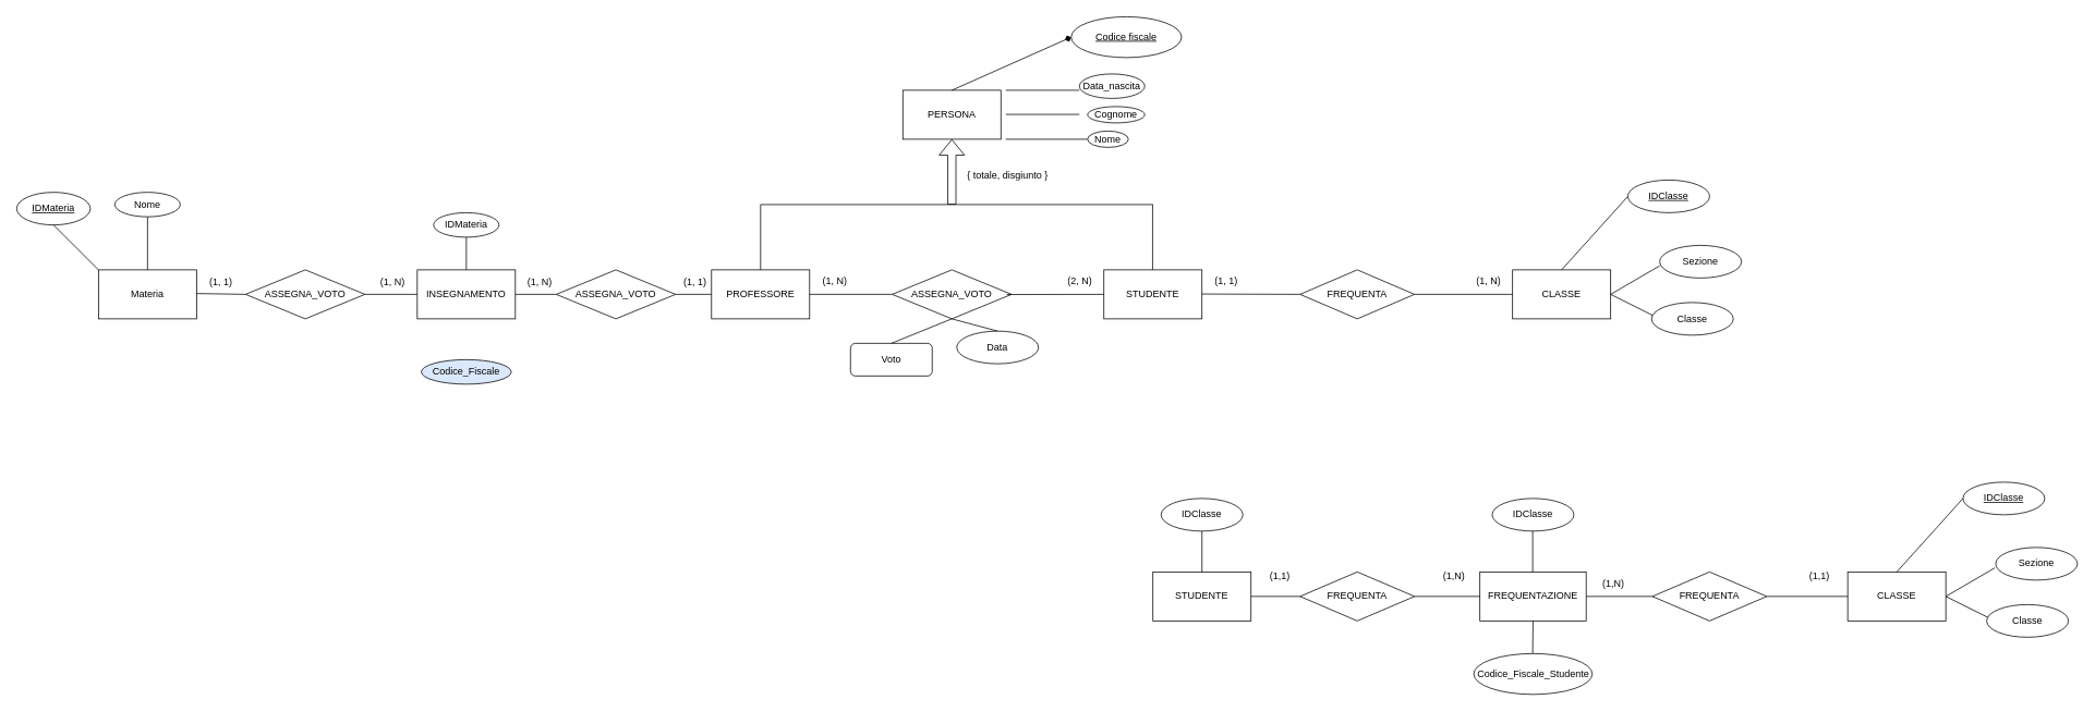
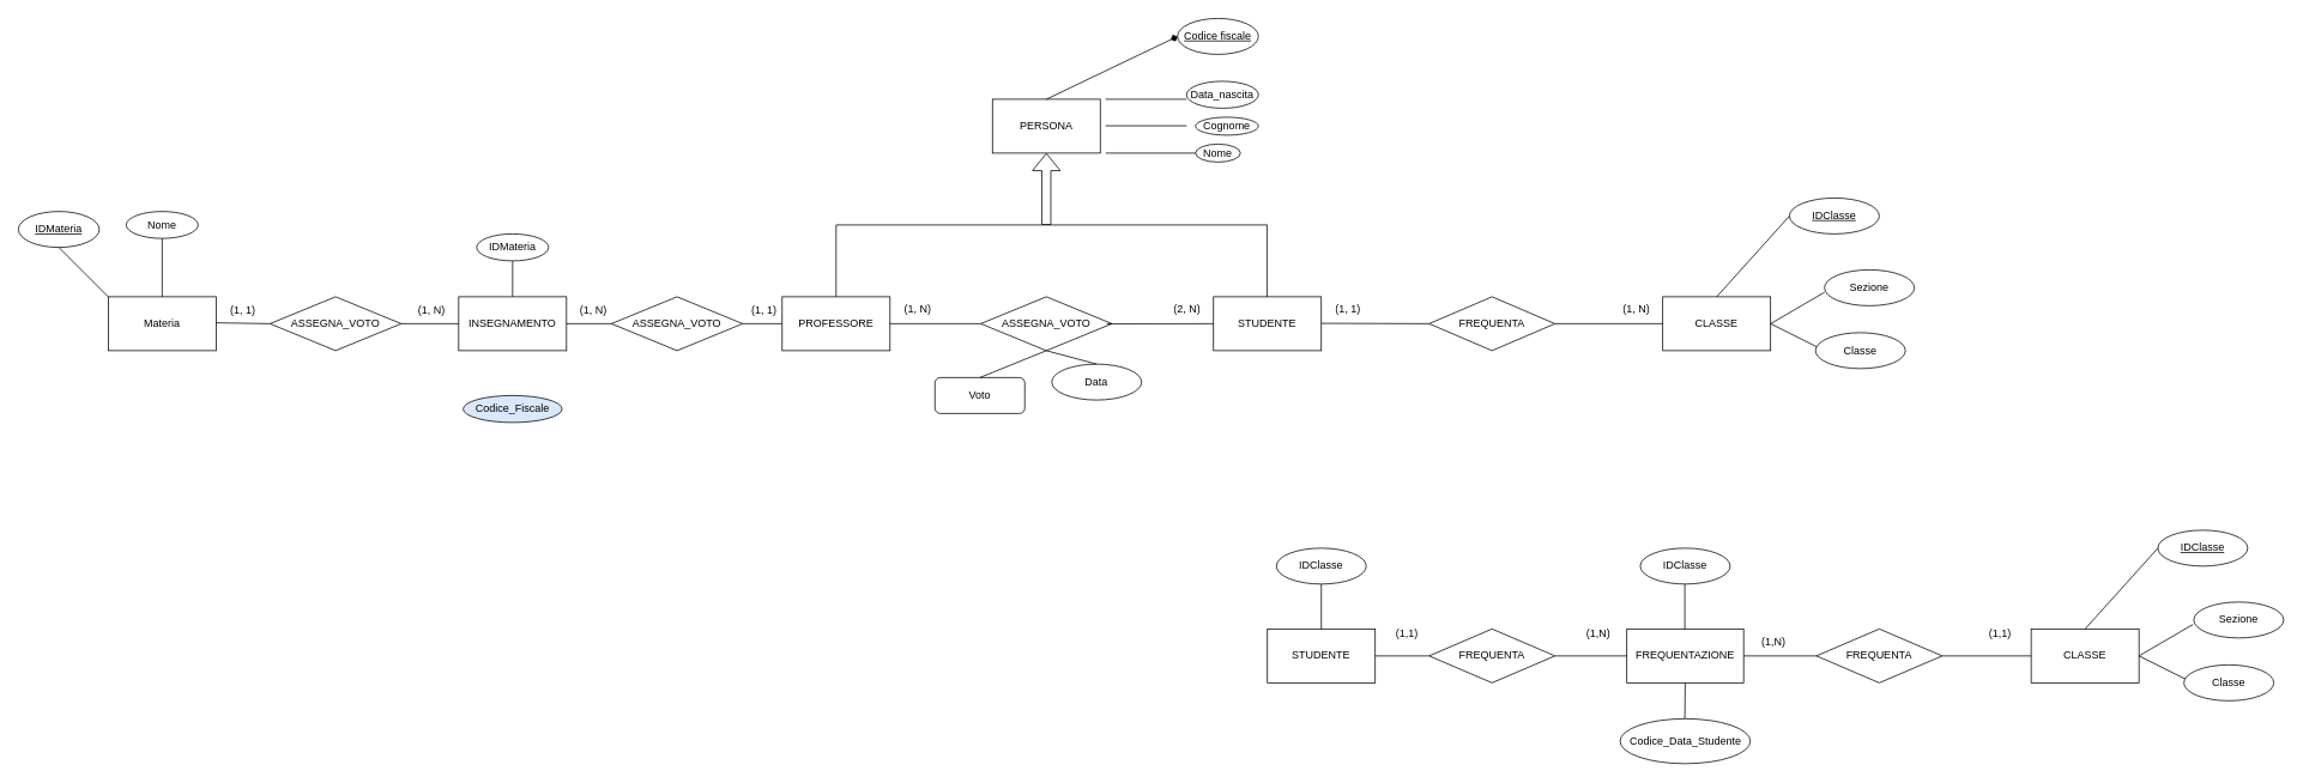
- <mxCell id="29" value="Codice fiscale" style="ellipse;whiteSpace=wrap;html=1;align=center;fontStyle=4;" parent="1" vertex="1"><mxGeometry x="1310" y="20" width="135" height="50" as="geometry" /></mxCell>
+ <mxCell id="29" value="Codice fiscale" style="ellipse;whiteSpace=wrap;html=1;align=center;fontStyle=4;" parent="1" vertex="1"><mxGeometry x="1310" y="20" width="90" height="40" as="geometry" /></mxCell>
- <mxCell id="35" value="{ totale, disgiunto }" style="text;strokeColor=none;fillColor=none;spacingLeft=4;spacingRight=4;overflow=hidden;rotatable=0;points=[[0,0.5],[1,0.5]];portConstraint=eastwest;fontSize=12;whiteSpace=wrap;html=1;" parent="1" vertex="1"><mxGeometry x="1177" y="200" width="123" height="30" as="geometry" /></mxCell>
- <mxCell id="57" value="Codice_Fiscale_Studente" style="ellipse;whiteSpace=wrap;html=1;align=center;" vertex="1" parent="1"><mxGeometry x="1802.5" y="800" width="145" height="50" as="geometry" /></mxCell>
+ <mxCell id="57" value="Codice_Data_Studente" style="ellipse;whiteSpace=wrap;html=1;align=center;" vertex="1" parent="1"><mxGeometry x="1802.5" y="800" width="145" height="50" as="geometry" /></mxCell>
